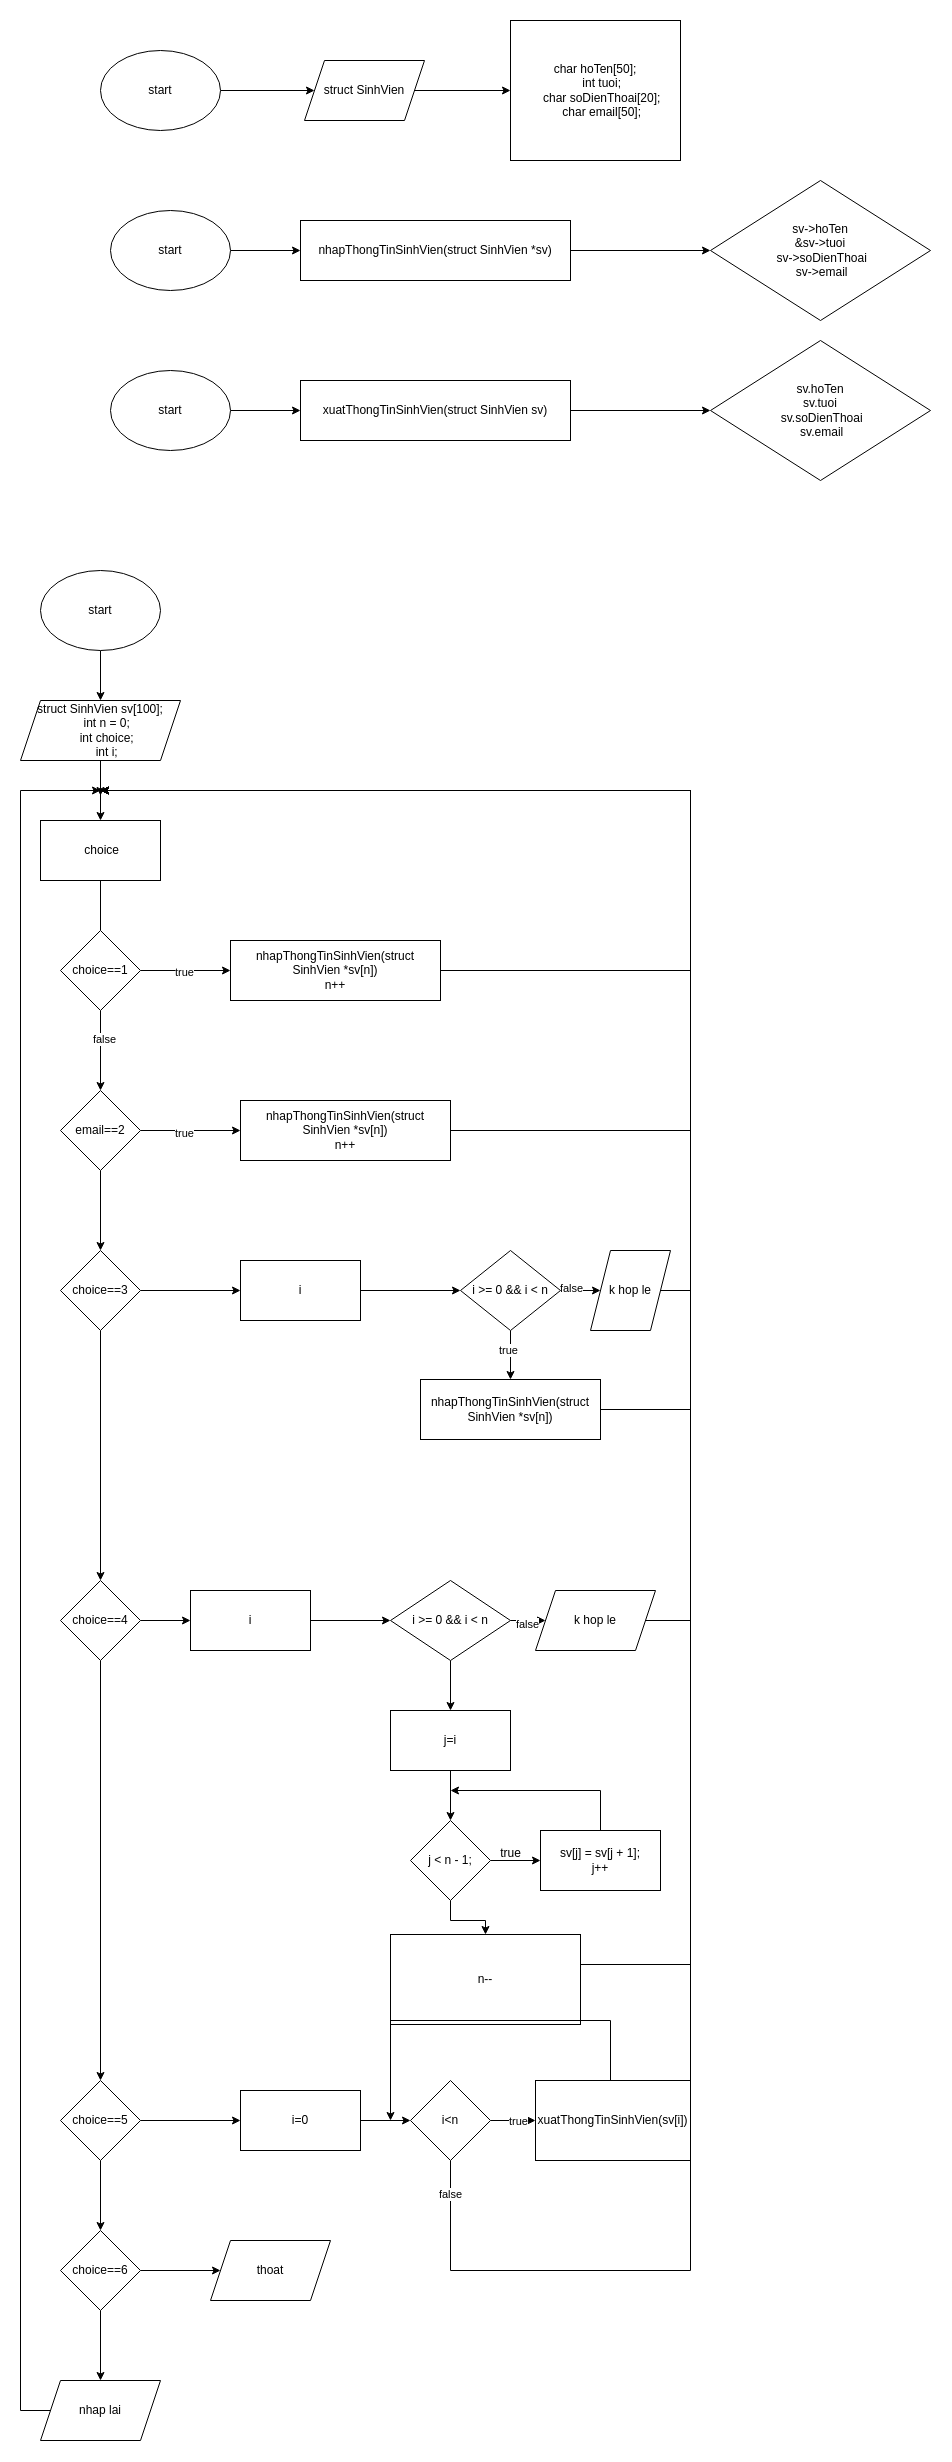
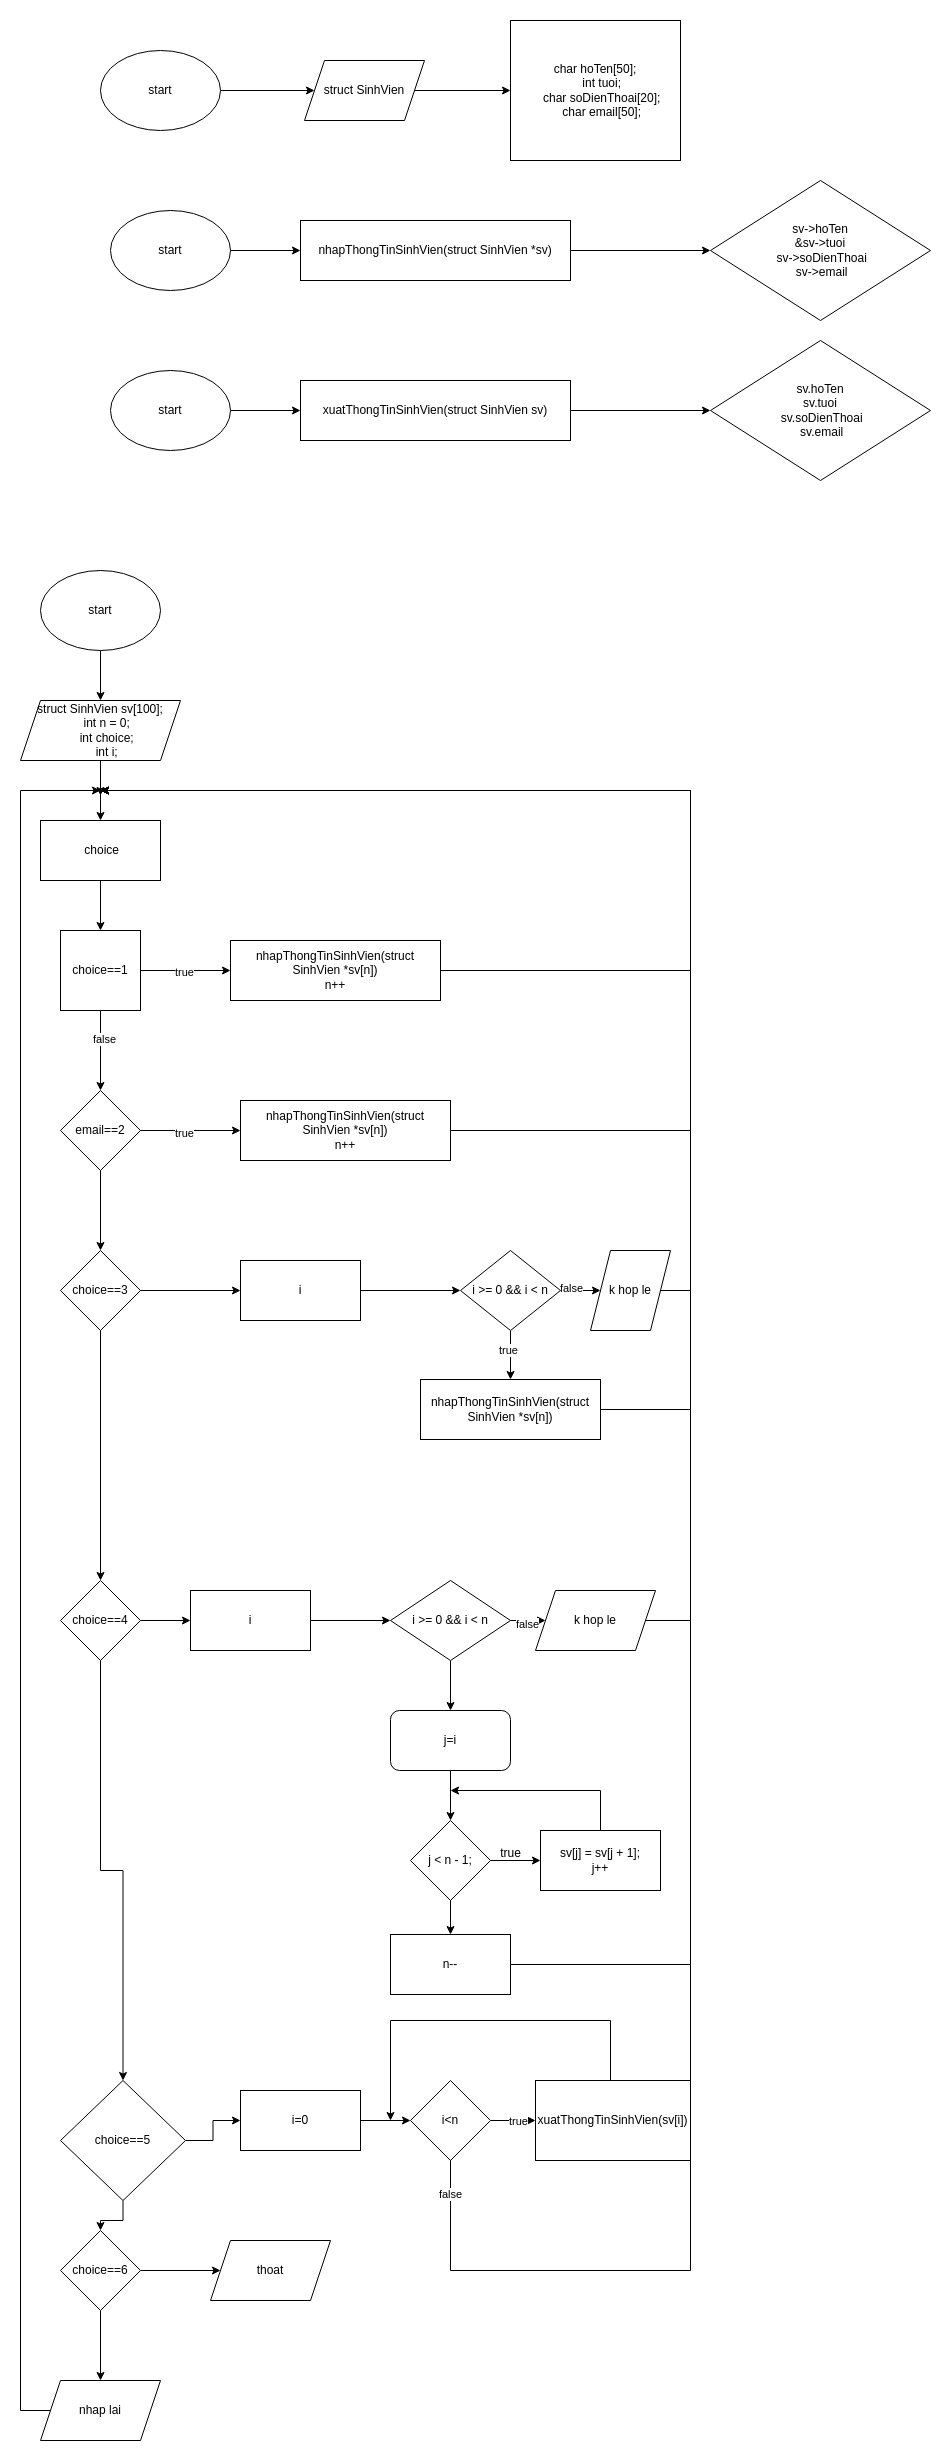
- <mxCell id="21" value="" style="edgeStyle=orthogonalEdgeStyle;rounded=0;orthogonalLoop=1;jettySize=auto;html=1;endArrow=none;" edge="1" parent="1" source="22" target="27"><mxGeometry relative="1" as="geometry" /></mxCell>
+ <mxCell id="21" value="" style="edgeStyle=orthogonalEdgeStyle;rounded=0;orthogonalLoop=1;jettySize=auto;html=1;" edge="1" parent="1" source="22" target="27"><mxGeometry relative="1" as="geometry" /></mxCell>
- <mxCell id="27" value="choice==1" style="rhombus;whiteSpace=wrap;html=1;" vertex="1" parent="1"><mxGeometry x="60" y="930" width="80" height="80" as="geometry" /></mxCell>
+ <mxCell id="27" value="choice==1" style="whiteSpace=wrap;html=1;rounded=0;" vertex="1" parent="1"><mxGeometry x="60" y="930" width="80" height="80" as="geometry" /></mxCell>
- <mxCell id="62" value="j=i" style="rounded=0;whiteSpace=wrap;html=1;" vertex="1" parent="1"><mxGeometry x="390" y="1710" width="120" height="60" as="geometry" /></mxCell>
+ <mxCell id="62" value="j=i" style="whiteSpace=wrap;html=1;rounded=1;" vertex="1" parent="1"><mxGeometry x="390" y="1710" width="120" height="60" as="geometry" /></mxCell>
- <mxCell id="70" value="n--" style="rounded=0;whiteSpace=wrap;html=1;" vertex="1" parent="1"><mxGeometry x="390" y="1934" width="190" height="90" as="geometry" /></mxCell>
+ <mxCell id="70" value="n--" style="rounded=0;whiteSpace=wrap;html=1;" vertex="1" parent="1"><mxGeometry x="390" y="1934" width="120" height="60" as="geometry" /></mxCell>
- <mxCell id="73" value="choice==5" style="rhombus;whiteSpace=wrap;html=1;" vertex="1" parent="1"><mxGeometry x="60" y="2080" width="80" height="80" as="geometry" /></mxCell>
+ <mxCell id="73" value="choice==5" style="rhombus;whiteSpace=wrap;html=1;" vertex="1" parent="1"><mxGeometry x="60" y="2080" width="125" height="120" as="geometry" /></mxCell>
